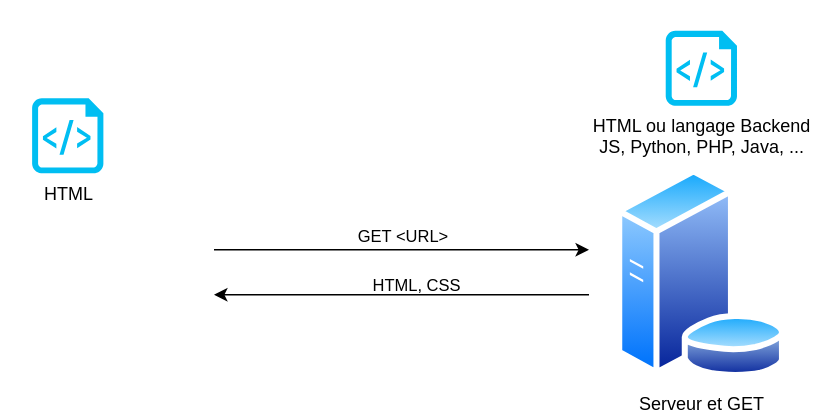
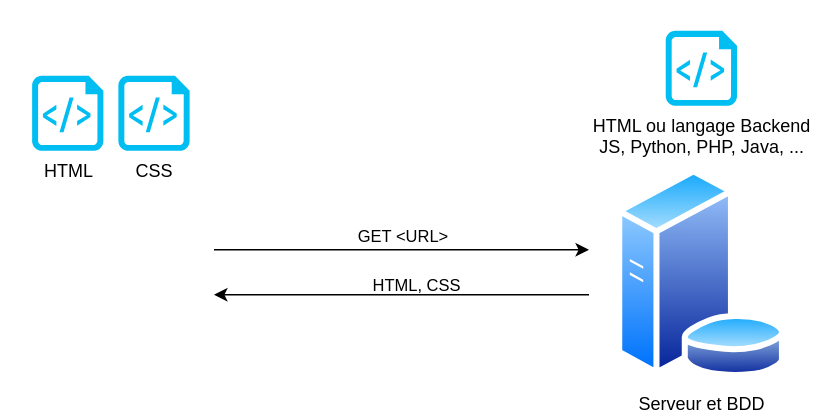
+ <mxCell id="4" value="CSS" style="verticalLabelPosition=bottom;html=1;verticalAlign=top;align=center;strokeColor=none;fillColor=#00BEF2;shape=mxgraph.azure.script_file;pointerEvents=1;labelBackgroundColor=none;fontColor=#000000;" parent="1" vertex="1"><mxGeometry x="78.25" y="50" width="47.5" height="50" as="geometry" /></mxCell>
- <mxCell id="3" value="HTML" style="verticalLabelPosition=bottom;html=1;verticalAlign=top;align=center;strokeColor=none;fillColor=#00BEF2;shape=mxgraph.azure.script_file;pointerEvents=1;labelBackgroundColor=none;fontColor=#000000;" parent="1" vertex="1"><mxGeometry x="20.75" y="65" width="47.5" height="50" as="geometry" /></mxCell>
+ <mxCell id="3" value="HTML" style="verticalLabelPosition=bottom;html=1;verticalAlign=top;align=center;strokeColor=none;fillColor=#00BEF2;shape=mxgraph.azure.script_file;pointerEvents=1;labelBackgroundColor=none;fontColor=#000000;" parent="1" vertex="1"><mxGeometry x="20.75" y="50" width="47.5" height="50" as="geometry" /></mxCell>
- <mxCell id="2" value="Serveur et GET" style="image;aspect=fixed;perimeter=ellipsePerimeter;html=1;align=center;shadow=0;dashed=0;spacingTop=3;image=img/lib/active_directory/database_server.svg;labelBackgroundColor=none;fontColor=#000000;" parent="1" vertex="1"><mxGeometry x="409.5" y="112" width="114.8" height="140" as="geometry" /></mxCell>
+ <mxCell id="2" value="Serveur et BDD" style="image;aspect=fixed;perimeter=ellipsePerimeter;html=1;align=center;shadow=0;dashed=0;spacingTop=3;image=img/lib/active_directory/database_server.svg;labelBackgroundColor=none;fontColor=#000000;" parent="1" vertex="1"><mxGeometry x="409.5" y="112" width="114.8" height="140" as="geometry" /></mxCell>
